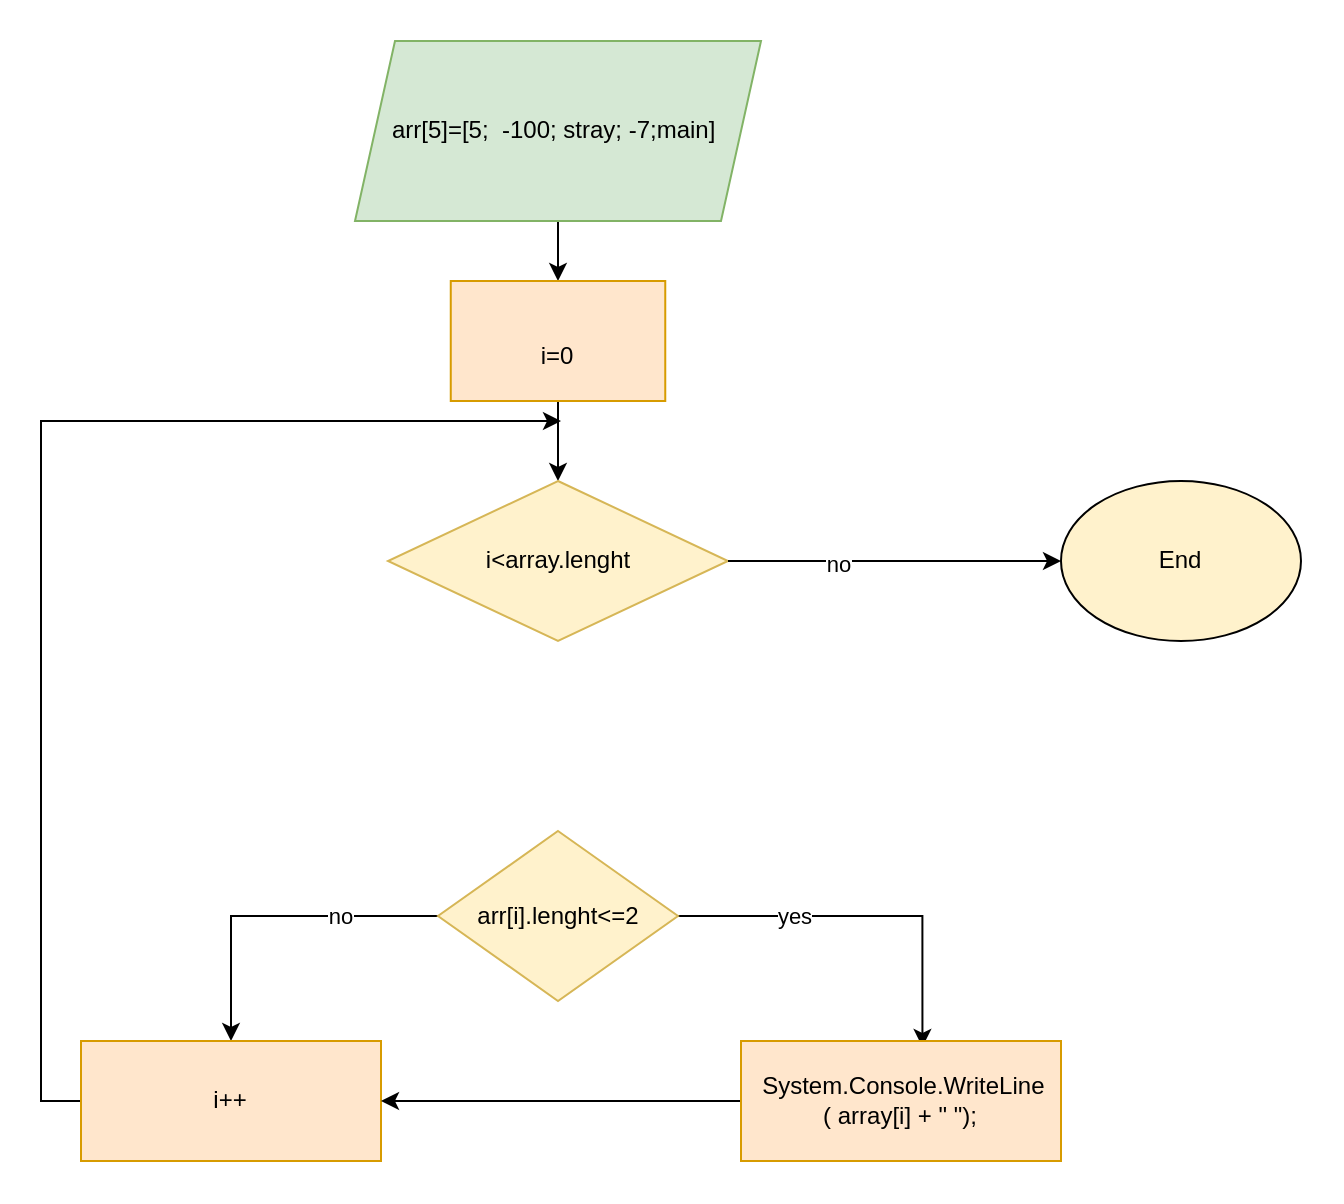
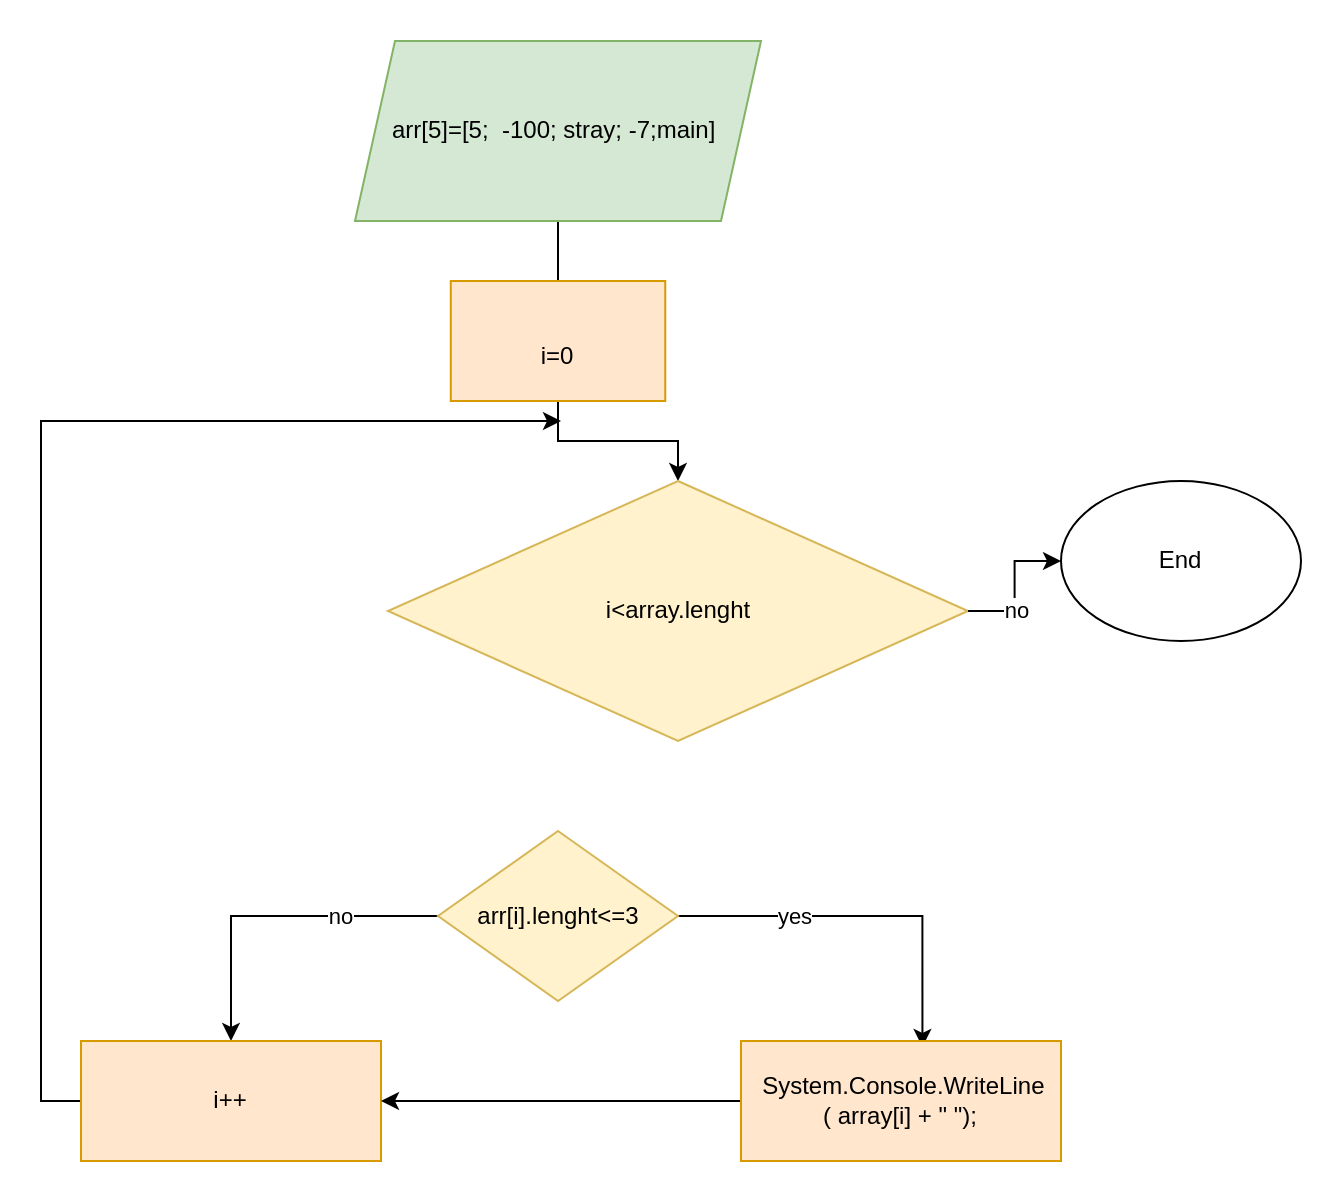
- <mxCell id="2" style="edgeStyle=orthogonalEdgeStyle;rounded=0;orthogonalLoop=1;jettySize=auto;html=1;exitX=0.5;exitY=1;exitDx=0;exitDy=0;entryX=0.5;entryY=0;entryDx=0;entryDy=0;" parent="1" source="3" target="5" edge="1"><mxGeometry relative="1" as="geometry" /></mxCell>
+ <mxCell id="2" style="edgeStyle=orthogonalEdgeStyle;rounded=0;orthogonalLoop=1;jettySize=auto;html=1;exitX=0.5;exitY=1;exitDx=0;exitDy=0;entryX=0.5;entryY=0;entryDx=0;entryDy=0;endArrow=none;" parent="1" source="3" target="5" edge="1"><mxGeometry relative="1" as="geometry" /></mxCell>
- <mxCell id="6" value="i&amp;lt;array.lenght" style="rhombus;whiteSpace=wrap;html=1;fillColor=#fff2cc;strokeColor=#d6b656;" parent="1" vertex="1"><mxGeometry x="193.5" y="240" width="170" height="80" as="geometry" /></mxCell>
+ <mxCell id="6" value="i&amp;lt;array.lenght" style="rhombus;whiteSpace=wrap;html=1;fillColor=#fff2cc;strokeColor=#d6b656;" parent="1" vertex="1"><mxGeometry x="193.5" y="240" width="290" height="130" as="geometry" /></mxCell>
- <mxCell id="18" value="End" style="ellipse;whiteSpace=wrap;html=1;fillColor=#fff2cc;" parent="1" vertex="1"><mxGeometry x="530" y="240" width="120" height="80" as="geometry" /></mxCell>
+ <mxCell id="18" value="End" style="ellipse;whiteSpace=wrap;html=1;" parent="1" vertex="1"><mxGeometry x="530" y="240" width="120" height="80" as="geometry" /></mxCell>
- <mxCell id="11" value="arr[i].lenght&amp;lt;=2" style="rhombus;whiteSpace=wrap;html=1;fillColor=#fff2cc;strokeColor=#d6b656;" parent="1" vertex="1"><mxGeometry x="218.5" y="415" width="120" height="85" as="geometry" /></mxCell>
+ <mxCell id="11" value="arr[i].lenght&amp;lt;=3" style="rhombus;whiteSpace=wrap;html=1;fillColor=#fff2cc;strokeColor=#d6b656;" parent="1" vertex="1"><mxGeometry x="218.5" y="415" width="120" height="85" as="geometry" /></mxCell>
